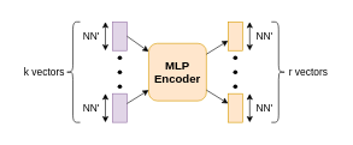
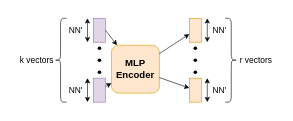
- <mxCell id="10" value="&lt;b&gt;&lt;font style=&quot;font-size: 16px;&quot;&gt;MLP&lt;br&gt;Encoder&lt;/font&gt;&lt;/b&gt;" style="rounded=1;whiteSpace=wrap;html=1;fillColor=#ffe6cc;strokeColor=#d79b00;" parent="1" vertex="1"><mxGeometry x="205" y="60" width="80" height="80" as="geometry" /></mxCell>
+ <mxCell id="10" value="&lt;b&gt;&lt;font style=&quot;font-size: 16px;&quot;&gt;MLP&lt;br&gt;Encoder&lt;/font&gt;&lt;/b&gt;" style="rounded=1;whiteSpace=wrap;html=1;fillColor=#ffe6cc;strokeColor=#d79b00;" parent="1" vertex="1"><mxGeometry x="185" y="75" width="80" height="80" as="geometry" /></mxCell>
